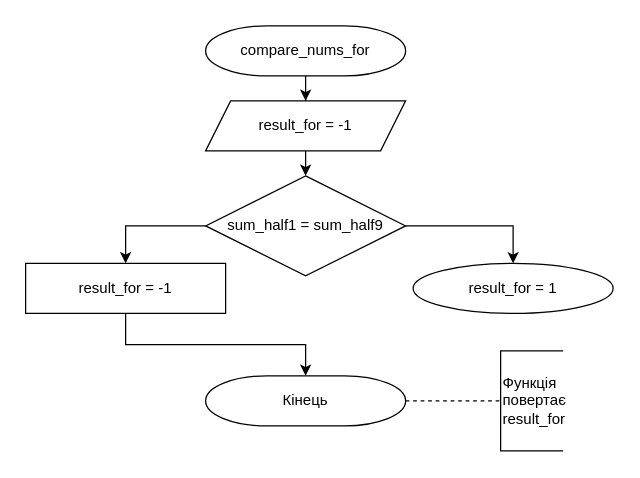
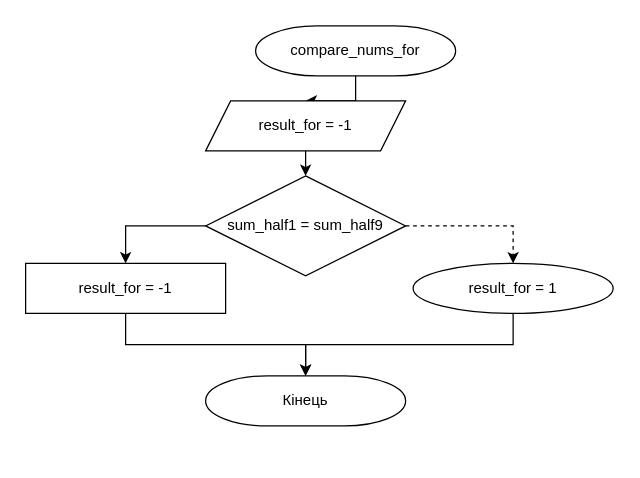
- <mxCell id="3" value="compare_nums_for" style="strokeWidth=1;html=1;shape=mxgraph.flowchart.terminator;whiteSpace=wrap;" vertex="1" parent="1"><mxGeometry x="164" y="20" width="160" height="40" as="geometry" /></mxCell>
+ <mxCell id="3" value="compare_nums_for" style="strokeWidth=1;html=1;shape=mxgraph.flowchart.terminator;whiteSpace=wrap;" vertex="1" parent="1"><mxGeometry x="204" y="20" width="160" height="40" as="geometry" /></mxCell>
- <mxCell id="7" style="edgeStyle=orthogonalEdgeStyle;rounded=0;orthogonalLoop=1;jettySize=auto;html=1;entryX=0.5;entryY=0;entryDx=0;entryDy=0;" edge="1" parent="1" source="8" target="10"><mxGeometry relative="1" as="geometry" /></mxCell>
+ <mxCell id="7" style="edgeStyle=orthogonalEdgeStyle;rounded=0;orthogonalLoop=1;jettySize=auto;html=1;entryX=0.5;entryY=0;entryDx=0;entryDy=0;dashed=1;" edge="1" parent="1" source="8" target="10"><mxGeometry relative="1" as="geometry" /></mxCell>
+ <mxCell id="9" style="edgeStyle=orthogonalEdgeStyle;rounded=0;orthogonalLoop=1;jettySize=auto;html=1;exitX=0.5;exitY=1;exitDx=0;exitDy=0;entryX=0.5;entryY=0;entryDx=0;entryDy=0;entryPerimeter=0;" edge="1" parent="1" source="10" target="14"><mxGeometry relative="1" as="geometry"><mxPoint x="240" y="300" as="targetPoint" /></mxGeometry></mxCell>
- <mxCell id="13" style="edgeStyle=orthogonalEdgeStyle;rounded=0;orthogonalLoop=1;jettySize=auto;html=1;exitX=1;exitY=0.5;exitDx=0;exitDy=0;exitPerimeter=0;entryX=0;entryY=0.5;entryDx=0;entryDy=0;entryPerimeter=0;dashed=1;endArrow=none;endFill=0;" edge="1" parent="1" source="14" target="15"><mxGeometry relative="1" as="geometry" /></mxCell>
- <mxCell id="15" value="&lt;div&gt;Функція &lt;br&gt;&lt;/div&gt;&lt;div&gt;повертає&lt;/div&gt;&lt;div&gt;result_for&lt;br&gt;&lt;/div&gt;" style="strokeWidth=1;html=1;shape=mxgraph.flowchart.annotation_1;align=left;pointerEvents=1;" vertex="1" parent="1"><mxGeometry x="400" y="280" width="50" height="80" as="geometry" /></mxCell>
